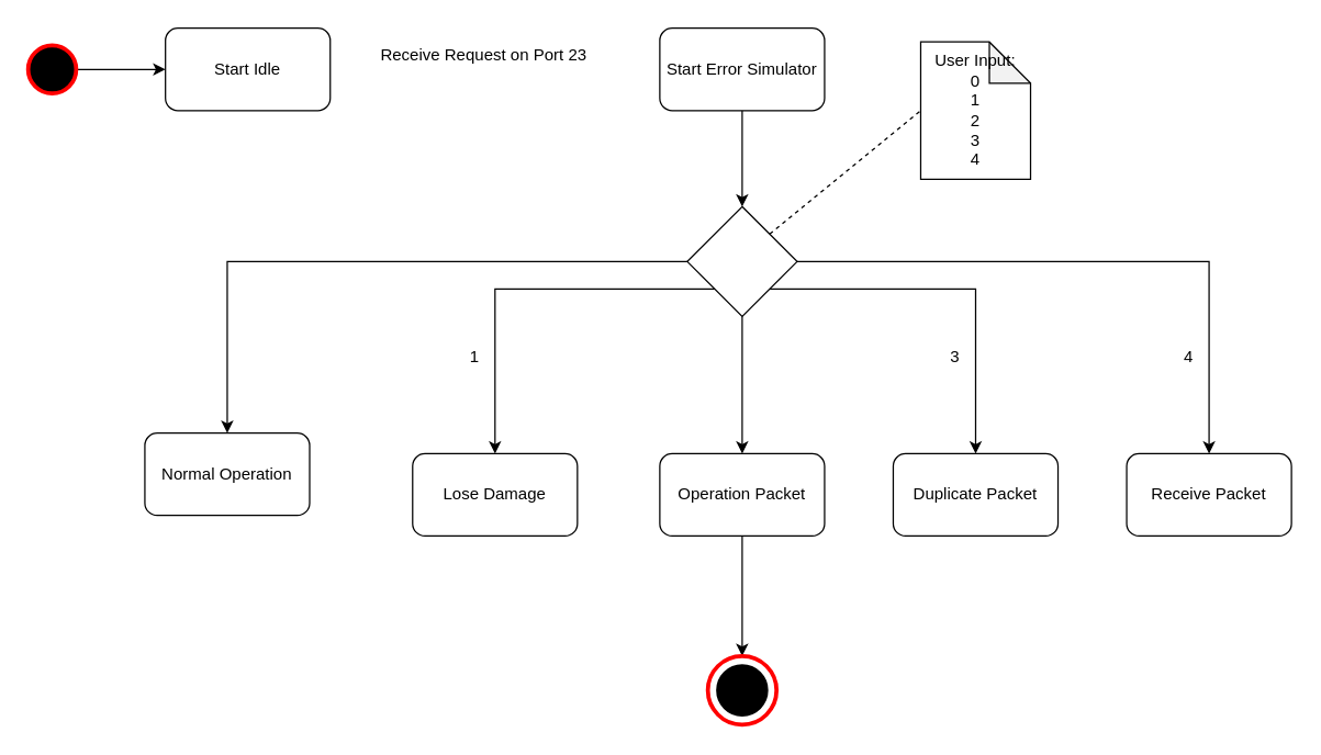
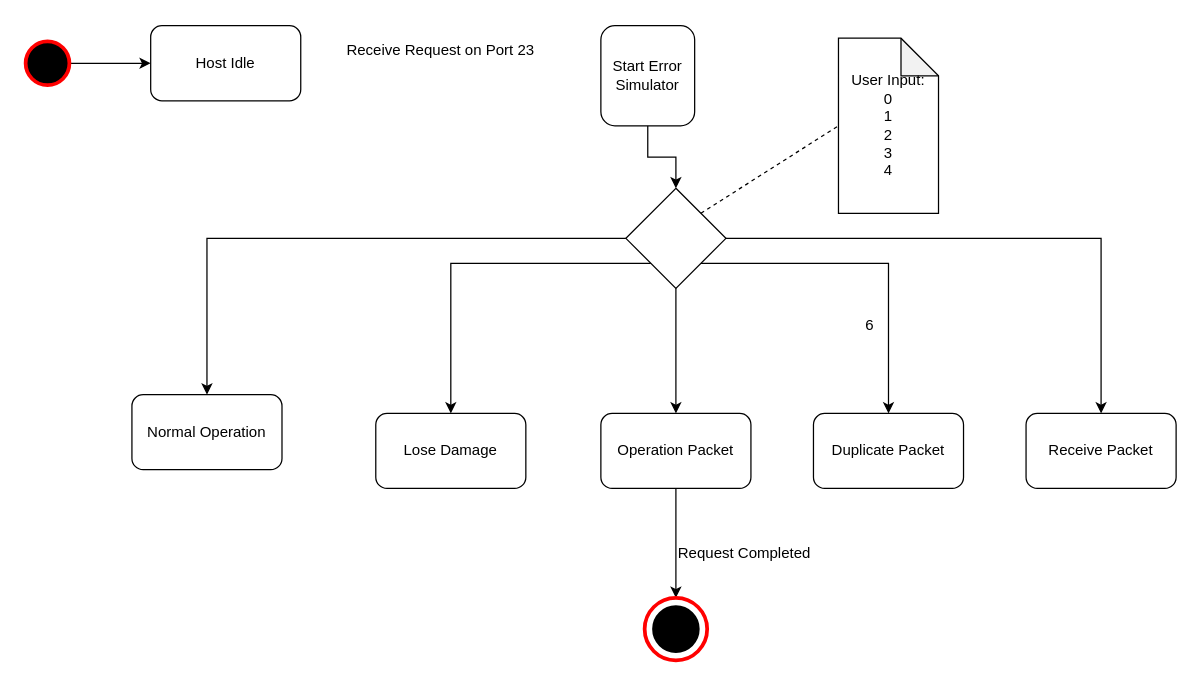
- <mxCell id="2" value="&lt;div&gt;Start Idle&lt;/div&gt;" style="rounded=1;whiteSpace=wrap;html=1;" vertex="1" parent="1"><mxGeometry x="120" y="20" width="120" height="60" as="geometry" /></mxCell>
+ <mxCell id="2" value="&lt;div&gt;Host Idle&lt;/div&gt;" style="rounded=1;whiteSpace=wrap;html=1;" vertex="1" parent="1"><mxGeometry x="120" y="20" width="120" height="60" as="geometry" /></mxCell>
- <mxCell id="4" value="Start Error Simulator" style="rounded=1;whiteSpace=wrap;html=1;" vertex="1" parent="1"><mxGeometry x="480" y="20" width="120" height="60" as="geometry" /></mxCell>
+ <mxCell id="4" value="Start Error Simulator" style="rounded=1;whiteSpace=wrap;html=1;" vertex="1" parent="1"><mxGeometry x="480" y="20" width="75" height="80" as="geometry" /></mxCell>
- <mxCell id="18" value="&lt;div&gt;User Input:&lt;/div&gt;&lt;div&gt;0&lt;/div&gt;&lt;div&gt;1&lt;/div&gt;&lt;div&gt;2&lt;/div&gt;&lt;div&gt;3&lt;/div&gt;&lt;div&gt;4&lt;/div&gt;" style="shape=note;whiteSpace=wrap;html=1;backgroundOutline=1;darkOpacity=0.05;" vertex="1" parent="1"><mxGeometry x="670" y="30" width="80" height="100" as="geometry" /></mxCell>
+ <mxCell id="18" value="&lt;div&gt;User Input:&lt;/div&gt;&lt;div&gt;0&lt;/div&gt;&lt;div&gt;1&lt;/div&gt;&lt;div&gt;2&lt;/div&gt;&lt;div&gt;3&lt;/div&gt;&lt;div&gt;4&lt;/div&gt;" style="shape=note;whiteSpace=wrap;html=1;backgroundOutline=1;darkOpacity=0.05;" vertex="1" parent="1"><mxGeometry x="670" y="30" width="80" height="140" as="geometry" /></mxCell>
- <mxCell id="20" value="1" style="text;html=1;resizable=0;points=[];autosize=1;align=left;verticalAlign=top;spacingTop=-4;" vertex="1" parent="1"><mxGeometry x="340" y="250" width="20" height="20" as="geometry" /></mxCell>
- <mxCell id="21" value="3" style="text;html=1;resizable=0;points=[];autosize=1;align=left;verticalAlign=top;spacingTop=-4;" vertex="1" parent="1"><mxGeometry x="690" y="250" width="20" height="20" as="geometry" /></mxCell>
+ <mxCell id="21" value="6" style="text;html=1;resizable=0;points=[];autosize=1;align=left;verticalAlign=top;spacingTop=-4;" vertex="1" parent="1"><mxGeometry x="690" y="250" width="20" height="20" as="geometry" /></mxCell>
- <mxCell id="22" value="4" style="text;html=1;resizable=0;points=[];autosize=1;align=left;verticalAlign=top;spacingTop=-4;" vertex="1" parent="1"><mxGeometry x="860" y="250" width="20" height="20" as="geometry" /></mxCell>
+ <mxCell id="27" value="&lt;div&gt;Request Completed&lt;/div&gt;" style="text;html=1;resizable=0;points=[];autosize=1;align=left;verticalAlign=top;spacingTop=-4;" vertex="1" parent="1"><mxGeometry x="540" y="432" width="120" height="20" as="geometry" /></mxCell>
